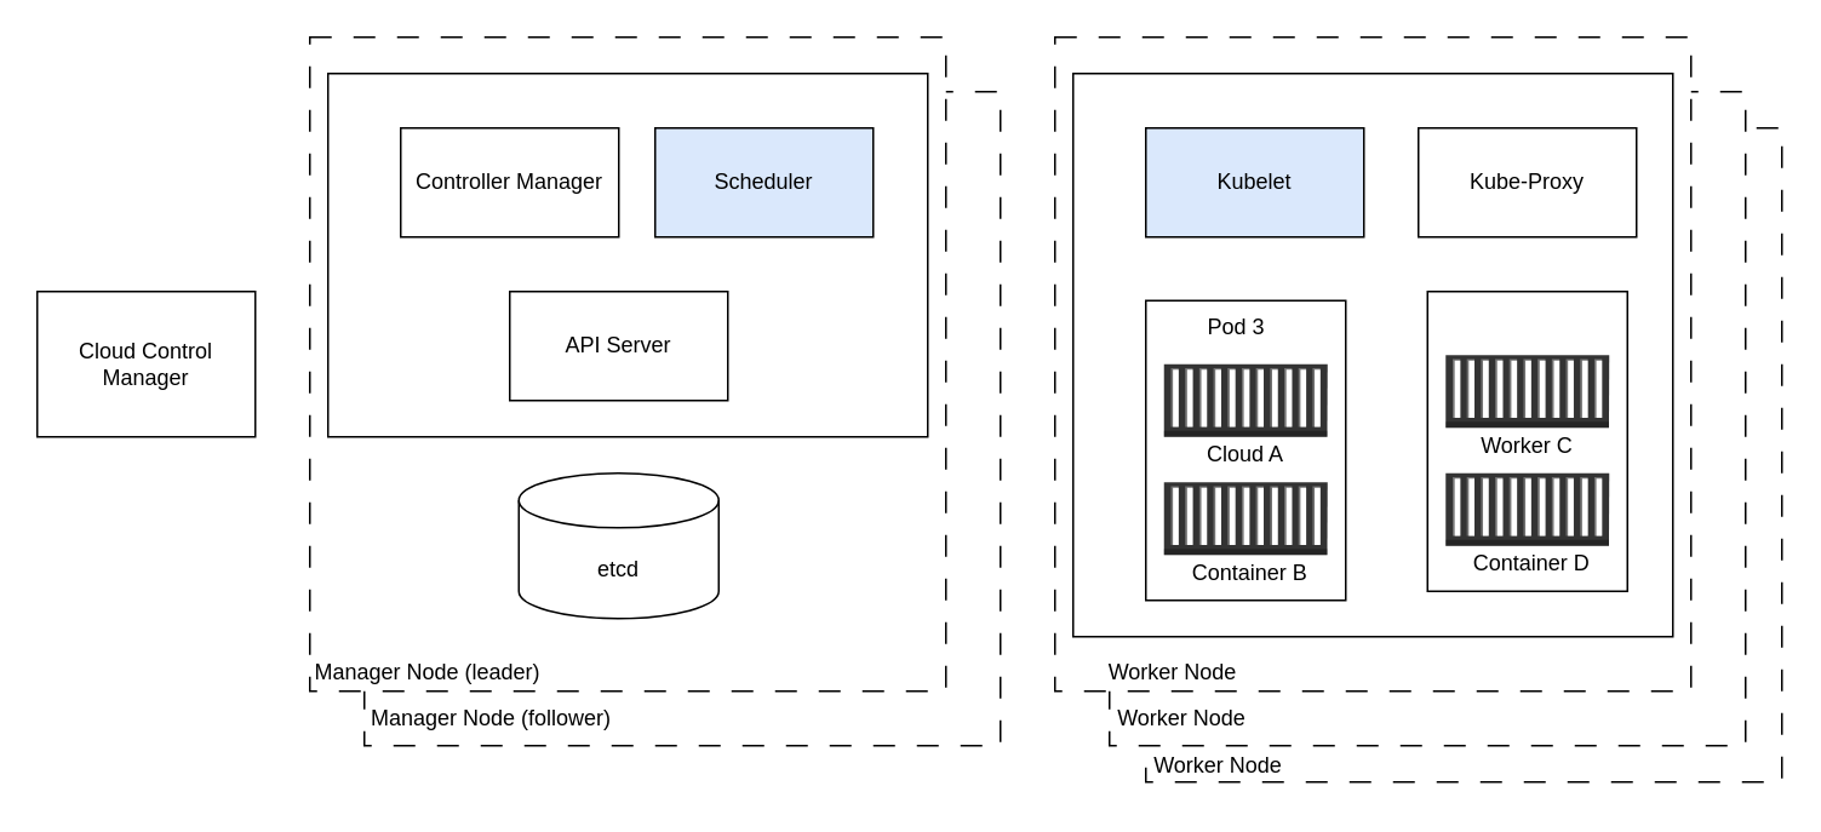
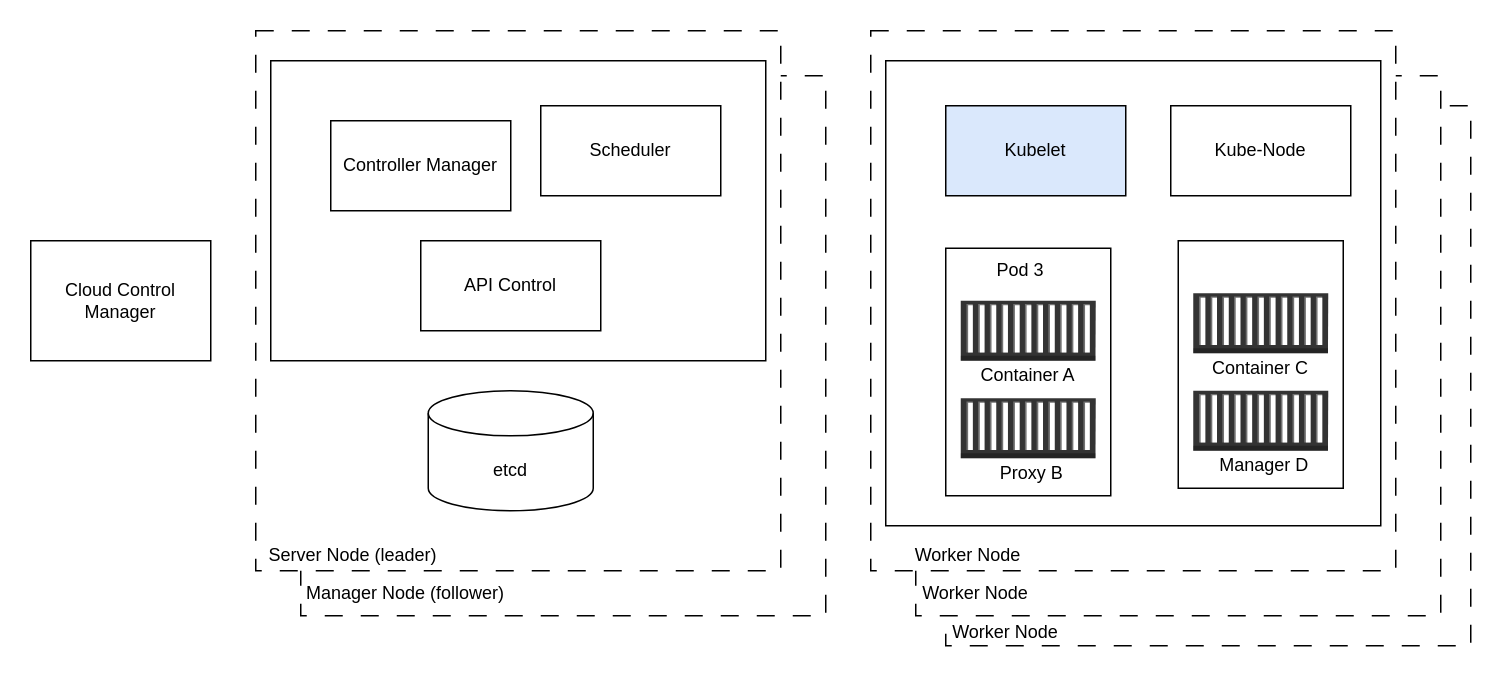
- <mxCell id="6" value="Controller Manager" style="rounded=0;whiteSpace=wrap;html=1;" vertex="1" parent="1"><mxGeometry x="220" y="70" width="120" height="60" as="geometry" /></mxCell>
+ <mxCell id="6" value="Controller Manager" style="rounded=0;whiteSpace=wrap;html=1;" vertex="1" parent="1"><mxGeometry x="220" y="80" width="120" height="60" as="geometry" /></mxCell>
- <mxCell id="7" value="Scheduler" style="rounded=0;whiteSpace=wrap;html=1;fillColor=#dae8fc;" vertex="1" parent="1"><mxGeometry x="360" y="70" width="120" height="60" as="geometry" /></mxCell>
+ <mxCell id="7" value="Scheduler" style="rounded=0;whiteSpace=wrap;html=1;" vertex="1" parent="1"><mxGeometry x="360" y="70" width="120" height="60" as="geometry" /></mxCell>
- <mxCell id="17" value="Kube-Proxy" style="rounded=0;whiteSpace=wrap;html=1;" vertex="1" parent="1"><mxGeometry x="780" y="70" width="120" height="60" as="geometry" /></mxCell>
+ <mxCell id="17" value="Kube-Node" style="rounded=0;whiteSpace=wrap;html=1;" vertex="1" parent="1"><mxGeometry x="780" y="70" width="120" height="60" as="geometry" /></mxCell>
- <mxCell id="8" value="API Server" style="rounded=0;whiteSpace=wrap;html=1;" vertex="1" parent="1"><mxGeometry x="280" y="160" width="120" height="60" as="geometry" /></mxCell>
+ <mxCell id="8" value="API Control" style="rounded=0;whiteSpace=wrap;html=1;" vertex="1" parent="1"><mxGeometry x="280" y="160" width="120" height="60" as="geometry" /></mxCell>
- <mxCell id="30" value="Worker C" style="text;html=1;align=center;verticalAlign=middle;whiteSpace=wrap;rounded=0;" vertex="1" parent="1"><mxGeometry x="805" y="230" width="70" height="30" as="geometry" /></mxCell>
+ <mxCell id="30" value="Container C" style="text;html=1;align=center;verticalAlign=middle;whiteSpace=wrap;rounded=0;" vertex="1" parent="1"><mxGeometry x="805" y="230" width="70" height="30" as="geometry" /></mxCell>
- <mxCell id="25" value="Cloud A" style="text;html=1;align=center;verticalAlign=middle;whiteSpace=wrap;rounded=0;" vertex="1" parent="1"><mxGeometry x="650" y="235" width="70" height="30" as="geometry" /></mxCell>
+ <mxCell id="25" value="Container A" style="text;html=1;align=center;verticalAlign=middle;whiteSpace=wrap;rounded=0;" vertex="1" parent="1"><mxGeometry x="650" y="235" width="70" height="30" as="geometry" /></mxCell>
- <mxCell id="31" value="Container D" style="text;html=1;align=center;verticalAlign=middle;whiteSpace=wrap;rounded=0;" vertex="1" parent="1"><mxGeometry x="805" y="295" width="75" height="30" as="geometry" /></mxCell>
+ <mxCell id="31" value="Manager D" style="text;html=1;align=center;verticalAlign=middle;whiteSpace=wrap;rounded=0;" vertex="1" parent="1"><mxGeometry x="805" y="295" width="75" height="30" as="geometry" /></mxCell>
- <mxCell id="26" value="Container B" style="text;html=1;align=center;verticalAlign=middle;whiteSpace=wrap;rounded=0;" vertex="1" parent="1"><mxGeometry x="650" y="300" width="75" height="30" as="geometry" /></mxCell>
+ <mxCell id="26" value="Proxy B" style="text;html=1;align=center;verticalAlign=middle;whiteSpace=wrap;rounded=0;" vertex="1" parent="1"><mxGeometry x="650" y="300" width="75" height="30" as="geometry" /></mxCell>
- <mxCell id="11" value="Manager Node (leader)" style="text;html=1;align=center;verticalAlign=middle;whiteSpace=wrap;rounded=0;" vertex="1" parent="1"><mxGeometry x="170" y="355" width="130" height="30" as="geometry" /></mxCell>
+ <mxCell id="11" value="Server Node (leader)" style="text;html=1;align=center;verticalAlign=middle;whiteSpace=wrap;rounded=0;" vertex="1" parent="1"><mxGeometry x="170" y="355" width="130" height="30" as="geometry" /></mxCell>
